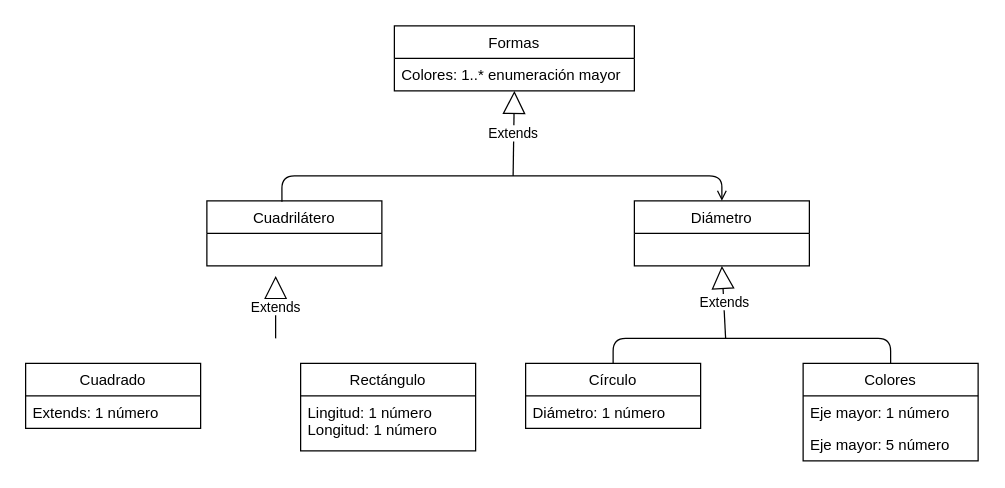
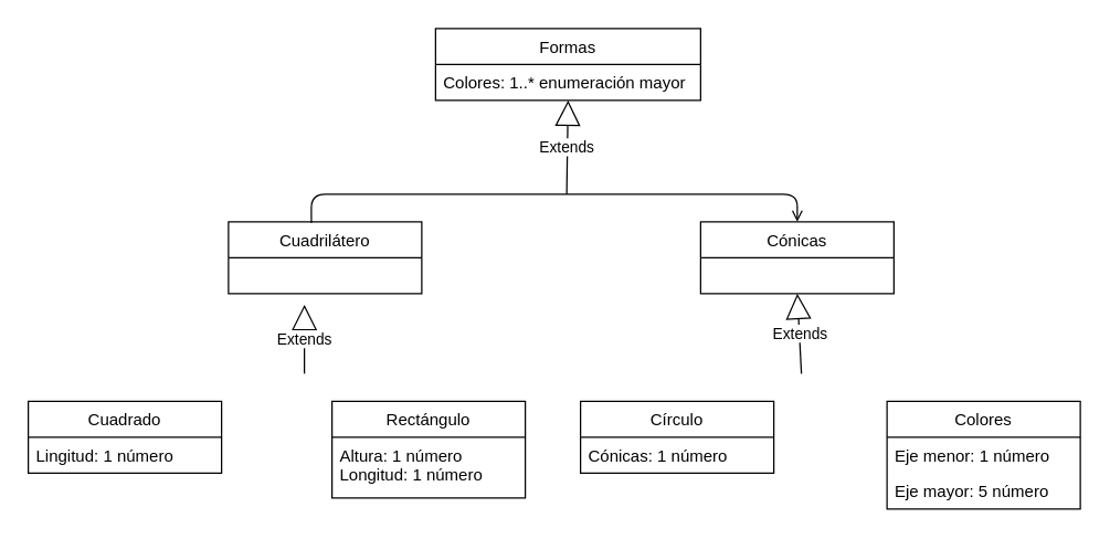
- <mxCell id="13" value="Diámetro" style="swimlane;fontStyle=0;childLayout=stackLayout;horizontal=1;startSize=26;fillColor=none;horizontalStack=0;resizeParent=1;resizeParentMax=0;resizeLast=0;collapsible=1;marginBottom=0;" vertex="1" parent="1"><mxGeometry x="507" y="160" width="140" height="52" as="geometry" /></mxCell>
+ <mxCell id="13" value="Cónicas" style="swimlane;fontStyle=0;childLayout=stackLayout;horizontal=1;startSize=26;fillColor=none;horizontalStack=0;resizeParent=1;resizeParentMax=0;resizeLast=0;collapsible=1;marginBottom=0;" vertex="1" parent="1"><mxGeometry x="507" y="160" width="140" height="52" as="geometry" /></mxCell>
- <mxCell id="18" value="" style="endArrow=none;html=1;exitX=0.5;exitY=0;exitDx=0;exitDy=0;entryX=0.5;entryY=0;entryDx=0;entryDy=0;" edge="1" parent="1" source="7" target="4"><mxGeometry width="50" height="50" relative="1" as="geometry"><mxPoint x="400" y="250" as="sourcePoint" /><mxPoint x="450" y="200" as="targetPoint" /><Array as="points"><mxPoint x="490" y="270" /><mxPoint x="600" y="270" /><mxPoint x="712" y="270" /></Array></mxGeometry></mxCell>
- <mxCell id="12" value="Extends: 1 número" style="text;strokeColor=none;fillColor=none;align=left;verticalAlign=top;spacingLeft=4;spacingRight=4;overflow=hidden;rotatable=0;points=[[0,0.5],[1,0.5]];portConstraint=eastwest;" vertex="1" parent="11"><mxGeometry y="26" width="140" height="26" as="geometry" /></mxCell>
+ <mxCell id="12" value="Lingitud: 1 número" style="text;strokeColor=none;fillColor=none;align=left;verticalAlign=top;spacingLeft=4;spacingRight=4;overflow=hidden;rotatable=0;points=[[0,0.5],[1,0.5]];portConstraint=eastwest;" vertex="1" parent="11"><mxGeometry y="26" width="140" height="26" as="geometry" /></mxCell>
- <mxCell id="10" value="Lingitud: 1 número&#10;Longitud: 1 número" style="text;strokeColor=none;fillColor=none;align=left;verticalAlign=top;spacingLeft=4;spacingRight=4;overflow=hidden;rotatable=0;points=[[0,0.5],[1,0.5]];portConstraint=eastwest;" vertex="1" parent="9"><mxGeometry y="26" width="140" height="44" as="geometry" /></mxCell>
+ <mxCell id="10" value="Altura: 1 número&#10;Longitud: 1 número" style="text;strokeColor=none;fillColor=none;align=left;verticalAlign=top;spacingLeft=4;spacingRight=4;overflow=hidden;rotatable=0;points=[[0,0.5],[1,0.5]];portConstraint=eastwest;" vertex="1" parent="9"><mxGeometry y="26" width="140" height="44" as="geometry" /></mxCell>
- <mxCell id="8" value="Diámetro: 1 número" style="text;strokeColor=none;fillColor=none;align=left;verticalAlign=top;spacingLeft=4;spacingRight=4;overflow=hidden;rotatable=0;points=[[0,0.5],[1,0.5]];portConstraint=eastwest;" vertex="1" parent="7"><mxGeometry y="26" width="140" height="26" as="geometry" /></mxCell>
+ <mxCell id="8" value="Cónicas: 1 número" style="text;strokeColor=none;fillColor=none;align=left;verticalAlign=top;spacingLeft=4;spacingRight=4;overflow=hidden;rotatable=0;points=[[0,0.5],[1,0.5]];portConstraint=eastwest;" vertex="1" parent="7"><mxGeometry y="26" width="140" height="26" as="geometry" /></mxCell>
- <mxCell id="5" value="Eje mayor: 1 número" style="text;strokeColor=none;fillColor=none;align=left;verticalAlign=top;spacingLeft=4;spacingRight=4;overflow=hidden;rotatable=0;points=[[0,0.5],[1,0.5]];portConstraint=eastwest;" vertex="1" parent="4"><mxGeometry y="26" width="140" height="26" as="geometry" /></mxCell>
+ <mxCell id="5" value="Eje menor: 1 número" style="text;strokeColor=none;fillColor=none;align=left;verticalAlign=top;spacingLeft=4;spacingRight=4;overflow=hidden;rotatable=0;points=[[0,0.5],[1,0.5]];portConstraint=eastwest;" vertex="1" parent="4"><mxGeometry y="26" width="140" height="26" as="geometry" /></mxCell>
